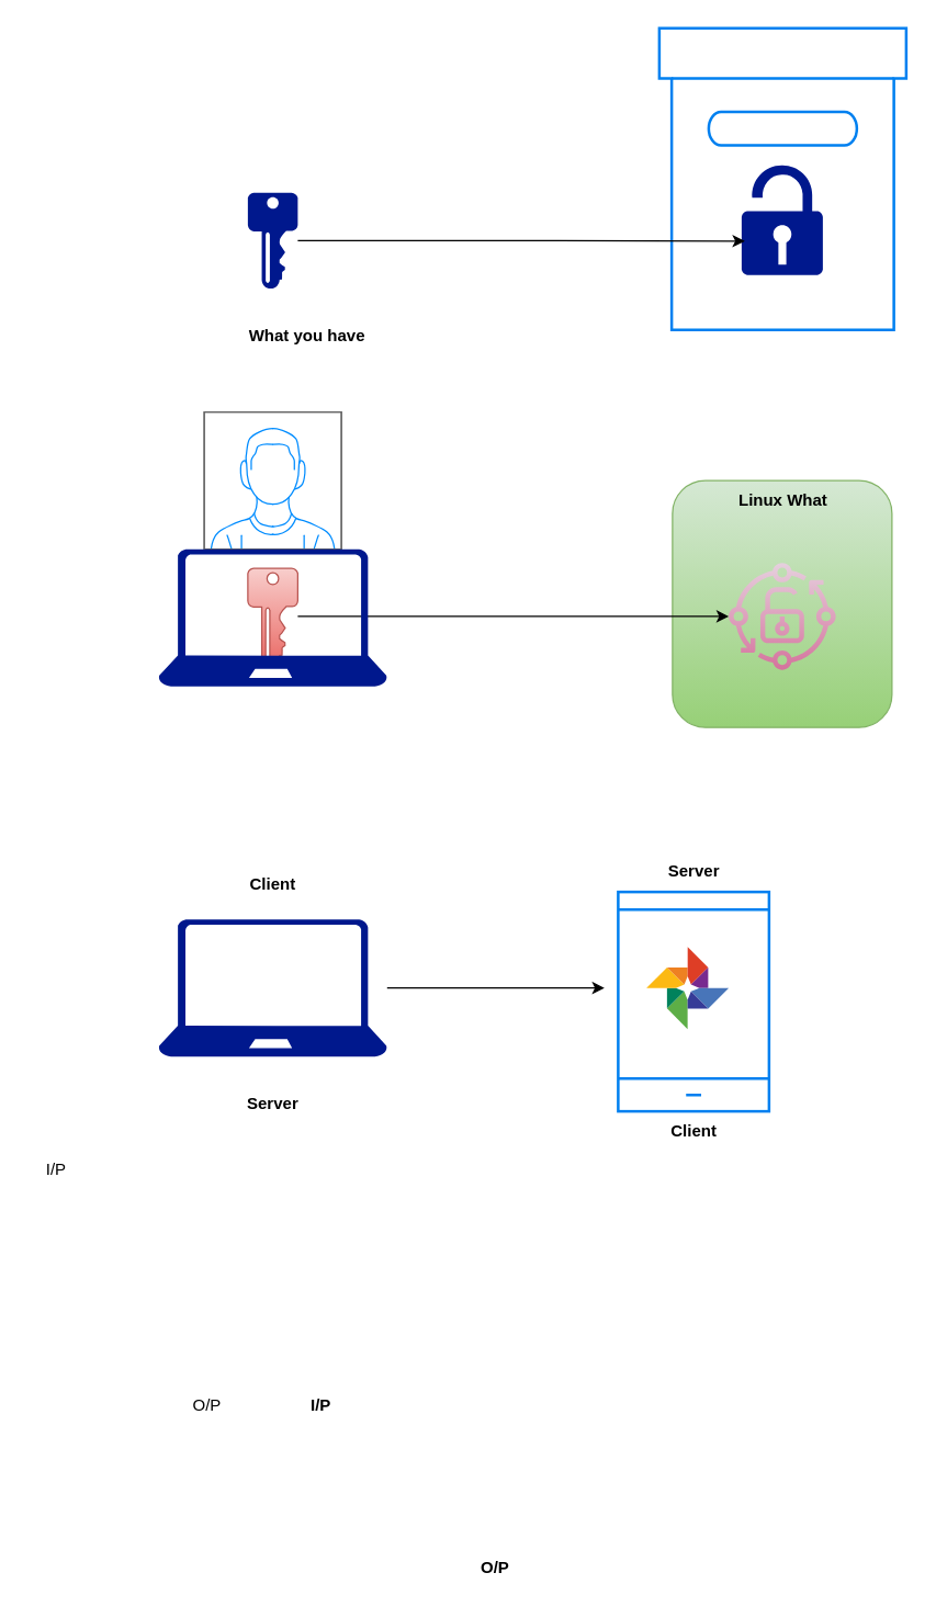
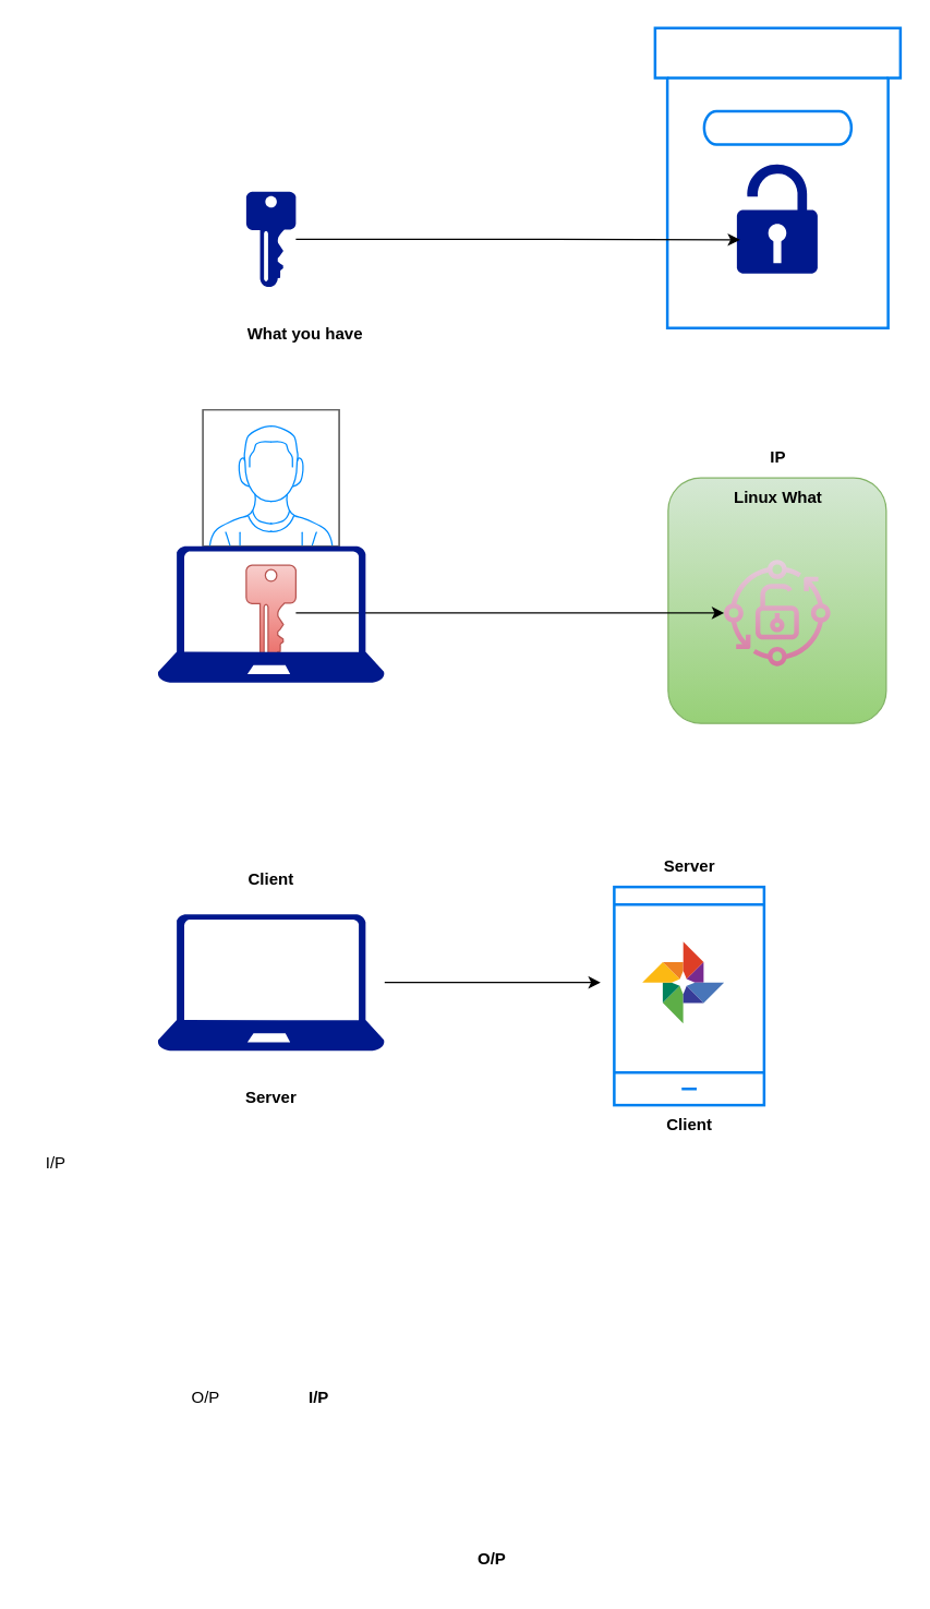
+ <mxCell id="13" value="&lt;b&gt;IP&lt;/b&gt;" style="text;html=1;align=center;verticalAlign=middle;resizable=0;points=[];autosize=1;strokeColor=none;fillColor=none;" parent="1" vertex="1"><mxGeometry x="555" y="320" width="30" height="30" as="geometry" /></mxCell>
